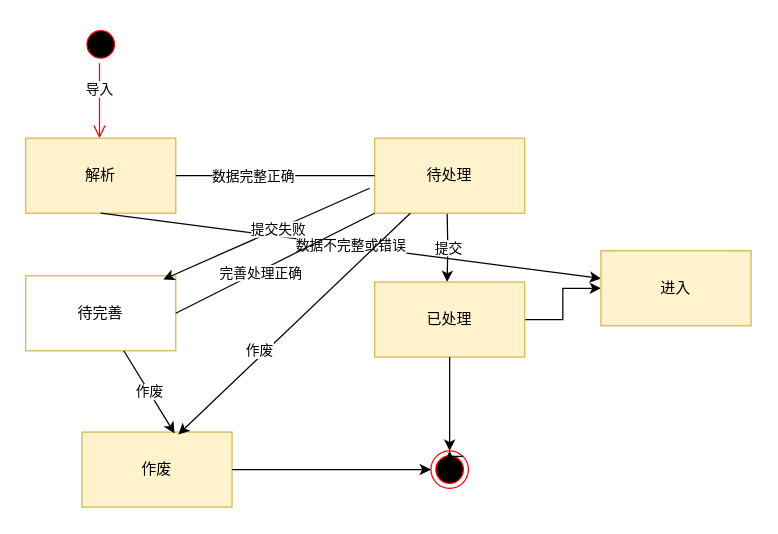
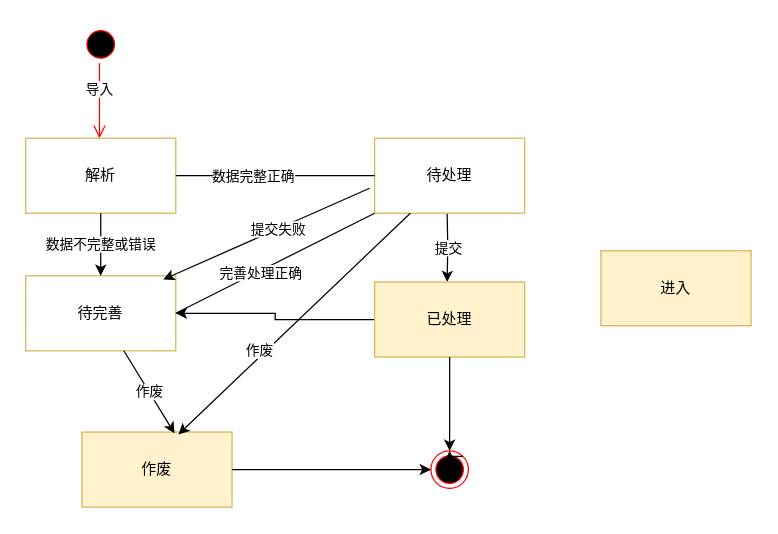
- <mxCell id="9" value="解析" style="rounded=0;whiteSpace=wrap;html=1;fillColor=#fff2cc;strokeColor=#d6b656;" vertex="1" parent="1"><mxGeometry x="20" y="110" width="120" height="60" as="geometry" /></mxCell>
+ <mxCell id="9" value="解析" style="rounded=0;whiteSpace=wrap;html=1;fillColor=#ffffff;strokeColor=#d6b656;" vertex="1" parent="1"><mxGeometry x="20" y="110" width="120" height="60" as="geometry" /></mxCell>
- <mxCell id="6" value="待处理" style="rounded=0;whiteSpace=wrap;html=1;fillColor=#fff2cc;strokeColor=#d6b656;" vertex="1" parent="1"><mxGeometry x="299" y="110" width="120" height="60" as="geometry" /></mxCell>
+ <mxCell id="6" value="待处理" style="rounded=0;whiteSpace=wrap;html=1;fillColor=#ffffff;strokeColor=#d6b656;" vertex="1" parent="1"><mxGeometry x="299" y="110" width="120" height="60" as="geometry" /></mxCell>
- <mxCell id="10" value="数据不完整或错误" style="endArrow=classic;html=1;rounded=0;exitX=0.5;exitY=1;exitDx=0;exitDy=0;" edge="1" parent="1" source="9" target="25"><mxGeometry width="50" height="50" relative="1" as="geometry"><mxPoint x="125" y="170" as="sourcePoint" /><mxPoint x="175" y="120" as="targetPoint" /></mxGeometry></mxCell>
+ <mxCell id="10" value="数据不完整或错误" style="endArrow=classic;html=1;rounded=0;exitX=0.5;exitY=1;exitDx=0;exitDy=0;" edge="1" parent="1" source="9" target="2"><mxGeometry width="50" height="50" relative="1" as="geometry"><mxPoint x="125" y="170" as="sourcePoint" /><mxPoint x="175" y="120" as="targetPoint" /></mxGeometry></mxCell>
- <mxCell id="7" value="" style="edgeStyle=orthogonalEdgeStyle;rounded=0;orthogonalLoop=1;jettySize=auto;html=1;" edge="1" parent="1" source="8" target="25"><mxGeometry relative="1" as="geometry" /></mxCell>
+ <mxCell id="7" value="" style="edgeStyle=orthogonalEdgeStyle;rounded=0;orthogonalLoop=1;jettySize=auto;html=1;" edge="1" parent="1" source="8" target="2"><mxGeometry relative="1" as="geometry" /></mxCell>
